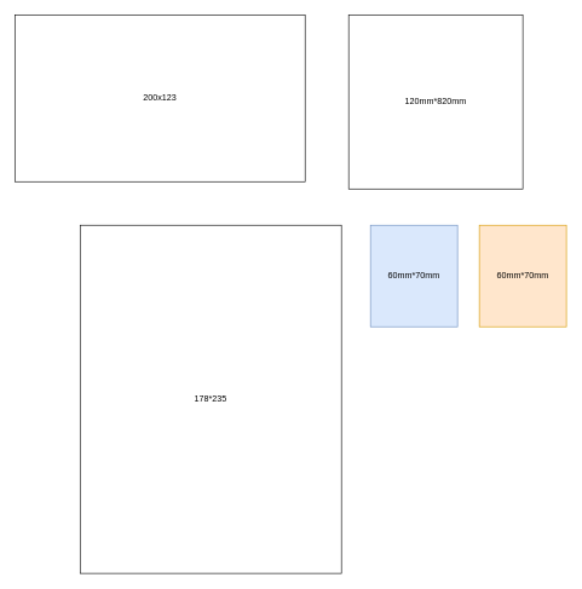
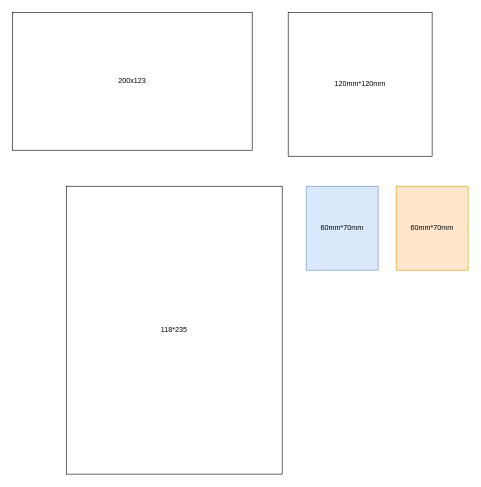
- <mxCell id="2" value="120mm*820mm" style="whiteSpace=wrap;html=1;aspect=fixed;" vertex="1" parent="1"><mxGeometry x="480" y="20" width="240" height="240" as="geometry" /></mxCell>
+ <mxCell id="2" value="120mm*120mm" style="whiteSpace=wrap;html=1;aspect=fixed;" vertex="1" parent="1"><mxGeometry x="480" y="20" width="240" height="240" as="geometry" /></mxCell>
- <mxCell id="6" value="178*235" style="rounded=0;whiteSpace=wrap;html=1;" vertex="1" parent="1"><mxGeometry x="110" y="310" width="360" height="480" as="geometry" /></mxCell>
+ <mxCell id="6" value="118*235" style="rounded=0;whiteSpace=wrap;html=1;" vertex="1" parent="1"><mxGeometry x="110" y="310" width="360" height="480" as="geometry" /></mxCell>
